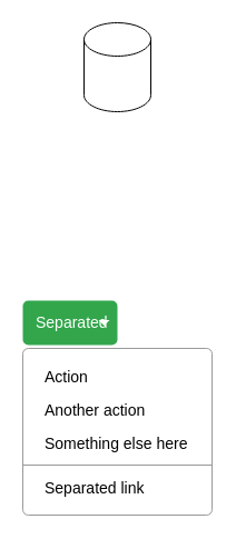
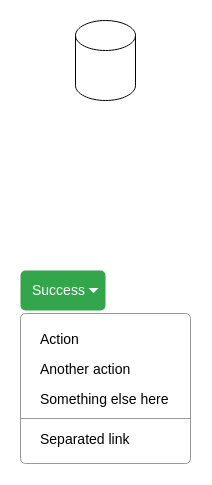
- <mxCell id="2" value="Separated" style="html=1;shadow=0;dashed=0;shape=mxgraph.bootstrap.rrect;rSize=5;strokeColor=none;strokeWidth=1;fillColor=#33A64C;fontColor=#ffffff;whiteSpace=wrap;align=left;verticalAlign=middle;fontStyle=0;fontSize=14;spacingLeft=10;" parent="1" vertex="1"><mxGeometry x="20" y="270" width="85" height="40" as="geometry" /></mxCell>
+ <mxCell id="2" value="Success" style="html=1;shadow=0;dashed=0;shape=mxgraph.bootstrap.rrect;rSize=5;strokeColor=none;strokeWidth=1;fillColor=#33A64C;fontColor=#ffffff;whiteSpace=wrap;align=left;verticalAlign=middle;fontStyle=0;fontSize=14;spacingLeft=10;" parent="1" vertex="1"><mxGeometry x="20" y="270" width="85" height="40" as="geometry" /></mxCell>
